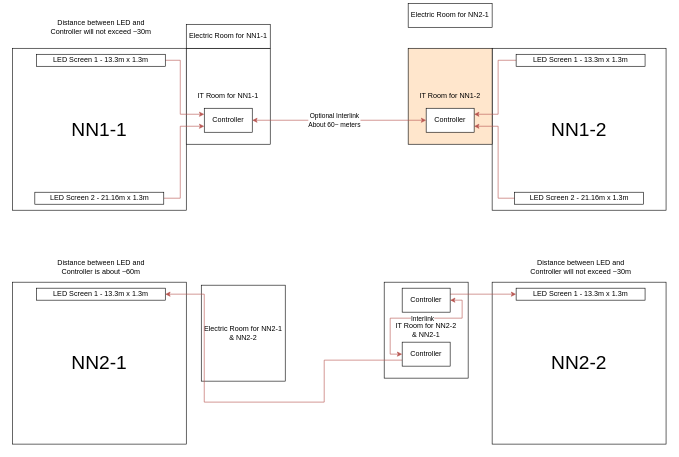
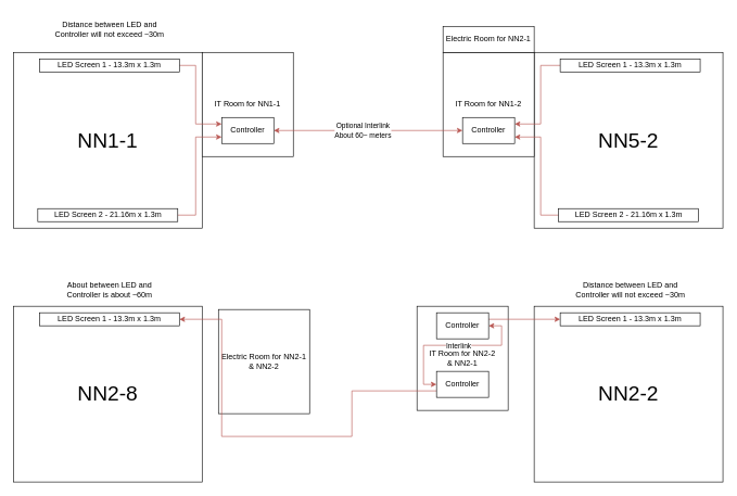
- <mxCell id="31" value="Electric Room for NN2-1" style="rounded=0;whiteSpace=wrap;html=1;" vertex="1" parent="1"><mxGeometry x="680" y="5" width="140" height="40" as="geometry" /></mxCell>
+ <mxCell id="31" value="Electric Room for NN2-1" style="rounded=0;whiteSpace=wrap;html=1;" vertex="1" parent="1"><mxGeometry x="680" y="40" width="140" height="40" as="geometry" /></mxCell>
- <mxCell id="30" value="Electric Room for NN1-1" style="rounded=0;whiteSpace=wrap;html=1;" vertex="1" parent="1"><mxGeometry x="310" y="40" width="140" height="40" as="geometry" /></mxCell>
- <mxCell id="10" value="IT Room for NN1-2" style="rounded=0;whiteSpace=wrap;html=1;fillColor=#ffe6cc;" vertex="1" parent="1"><mxGeometry x="680" y="80" width="140" height="160" as="geometry" /></mxCell>
+ <mxCell id="10" value="IT Room for NN1-2" style="rounded=0;whiteSpace=wrap;html=1;" vertex="1" parent="1"><mxGeometry x="680" y="80" width="140" height="160" as="geometry" /></mxCell>
- <mxCell id="9" value="&lt;font style=&quot;font-size: 32px&quot;&gt;NN1-2&lt;/font&gt;" style="rounded=0;whiteSpace=wrap;html=1;" vertex="1" parent="1"><mxGeometry x="820" y="80" width="290" height="270" as="geometry" /></mxCell>
+ <mxCell id="9" value="&lt;font style=&quot;font-size: 32px&quot;&gt;NN5-2&lt;/font&gt;" style="rounded=0;whiteSpace=wrap;html=1;" vertex="1" parent="1"><mxGeometry x="820" y="80" width="290" height="270" as="geometry" /></mxCell>
- <mxCell id="34" value="Distance between LED and Controller is about ~60m" style="text;html=1;strokeColor=none;fillColor=none;align=center;verticalAlign=middle;whiteSpace=wrap;rounded=0;" vertex="1" parent="1"><mxGeometry x="82.5" y="420" width="170" height="50" as="geometry" /></mxCell>
+ <mxCell id="34" value="About between LED and Controller is about ~60m" style="text;html=1;strokeColor=none;fillColor=none;align=center;verticalAlign=middle;whiteSpace=wrap;rounded=0;" vertex="1" parent="1"><mxGeometry x="82.5" y="420" width="170" height="50" as="geometry" /></mxCell>
- <mxCell id="18" value="&lt;font style=&quot;font-size: 32px&quot;&gt;NN2-1&lt;/font&gt;" style="rounded=0;whiteSpace=wrap;html=1;" vertex="1" parent="1"><mxGeometry x="20" y="470" width="290" height="270" as="geometry" /></mxCell>
+ <mxCell id="18" value="&lt;font style=&quot;font-size: 32px&quot;&gt;NN2-8&lt;/font&gt;" style="rounded=0;whiteSpace=wrap;html=1;" vertex="1" parent="1"><mxGeometry x="20" y="470" width="290" height="270" as="geometry" /></mxCell>
